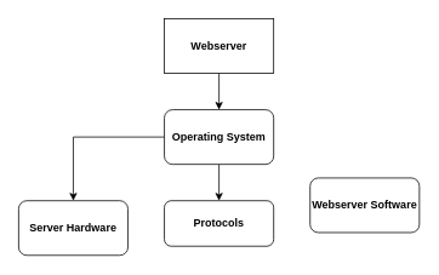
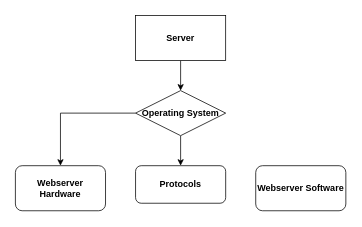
- <mxCell id="3" value="Webserver" style="rounded=0;whiteSpace=wrap;html=1;fontStyle=1" vertex="1" parent="1"><mxGeometry x="180" y="20" width="120" height="60" as="geometry" /></mxCell>
+ <mxCell id="3" value="Server" style="rounded=0;whiteSpace=wrap;html=1;fontStyle=1" vertex="1" parent="1"><mxGeometry x="180" y="20" width="120" height="60" as="geometry" /></mxCell>
- <mxCell id="8" value="Operating System" style="rounded=1;whiteSpace=wrap;html=1;fontStyle=1" vertex="1" parent="1"><mxGeometry x="180" y="120" width="120" height="60" as="geometry" /></mxCell>
+ <mxCell id="8" value="Operating System" style="rhombus;whiteSpace=wrap;html=1;fontStyle=1;" vertex="1" parent="1"><mxGeometry x="180" y="120" width="120" height="60" as="geometry" /></mxCell>
- <mxCell id="5" value="Webserver Software" style="rounded=1;whiteSpace=wrap;html=1;fontStyle=1" vertex="1" parent="1"><mxGeometry x="340" y="195" width="120" height="60" as="geometry" /></mxCell>
+ <mxCell id="5" value="Webserver Software" style="rounded=1;whiteSpace=wrap;html=1;fontStyle=1" vertex="1" parent="1"><mxGeometry x="340" y="220" width="120" height="60" as="geometry" /></mxCell>
- <mxCell id="4" value="&lt;span&gt;Server Hardware&lt;/span&gt;" style="rounded=1;whiteSpace=wrap;html=1;fontStyle=1" vertex="1" parent="1"><mxGeometry x="20" y="220" width="120" height="60" as="geometry" /></mxCell>
+ <mxCell id="4" value="&lt;span&gt;Webserver Hardware&lt;/span&gt;" style="rounded=1;whiteSpace=wrap;html=1;fontStyle=1" vertex="1" parent="1"><mxGeometry x="20" y="220" width="120" height="60" as="geometry" /></mxCell>
